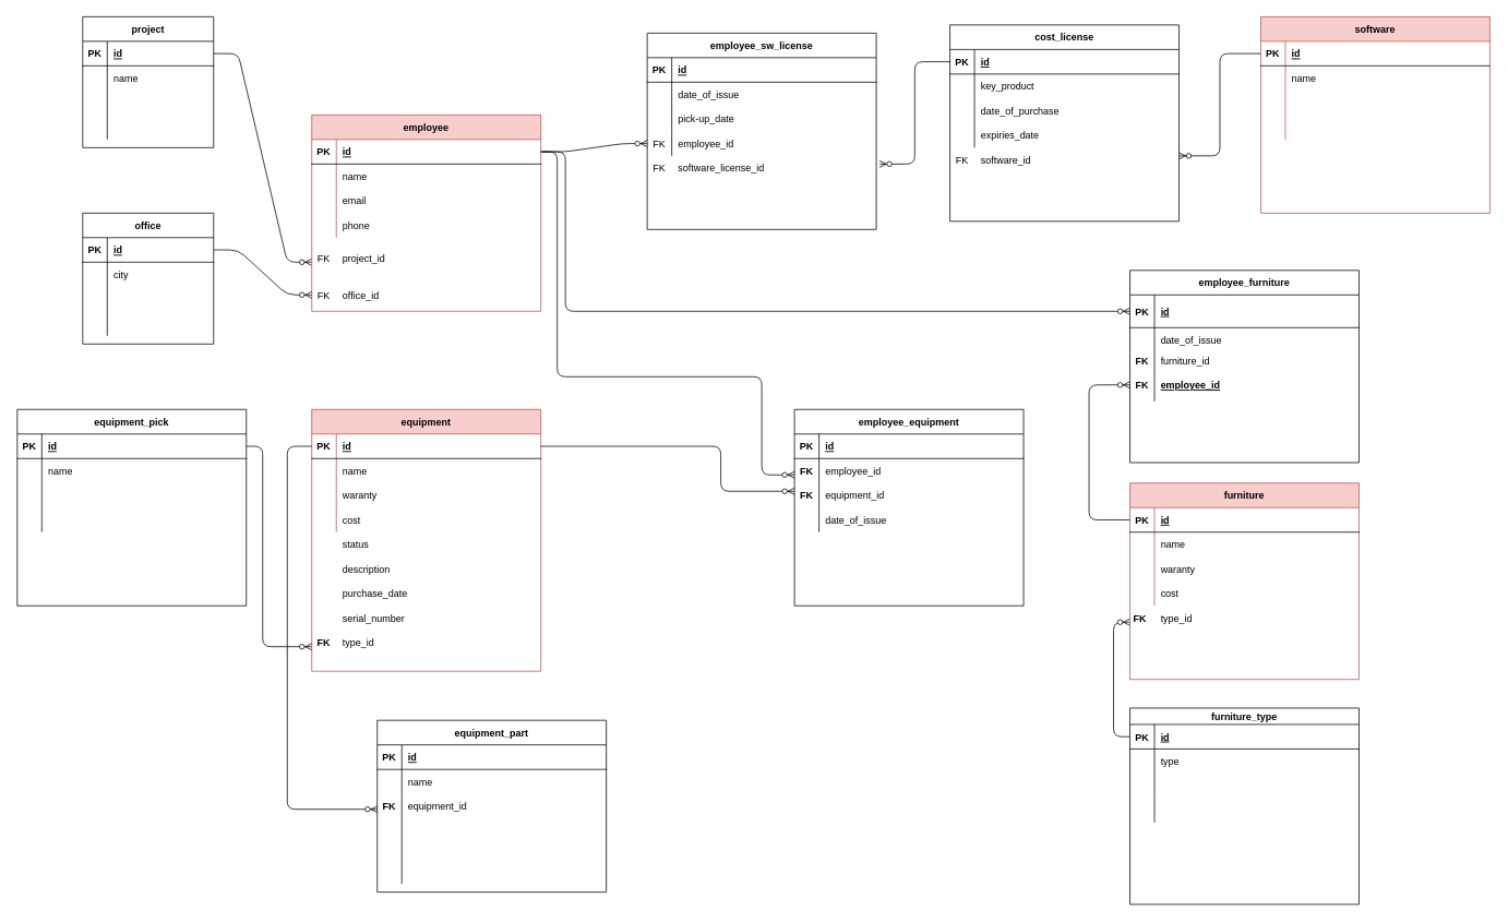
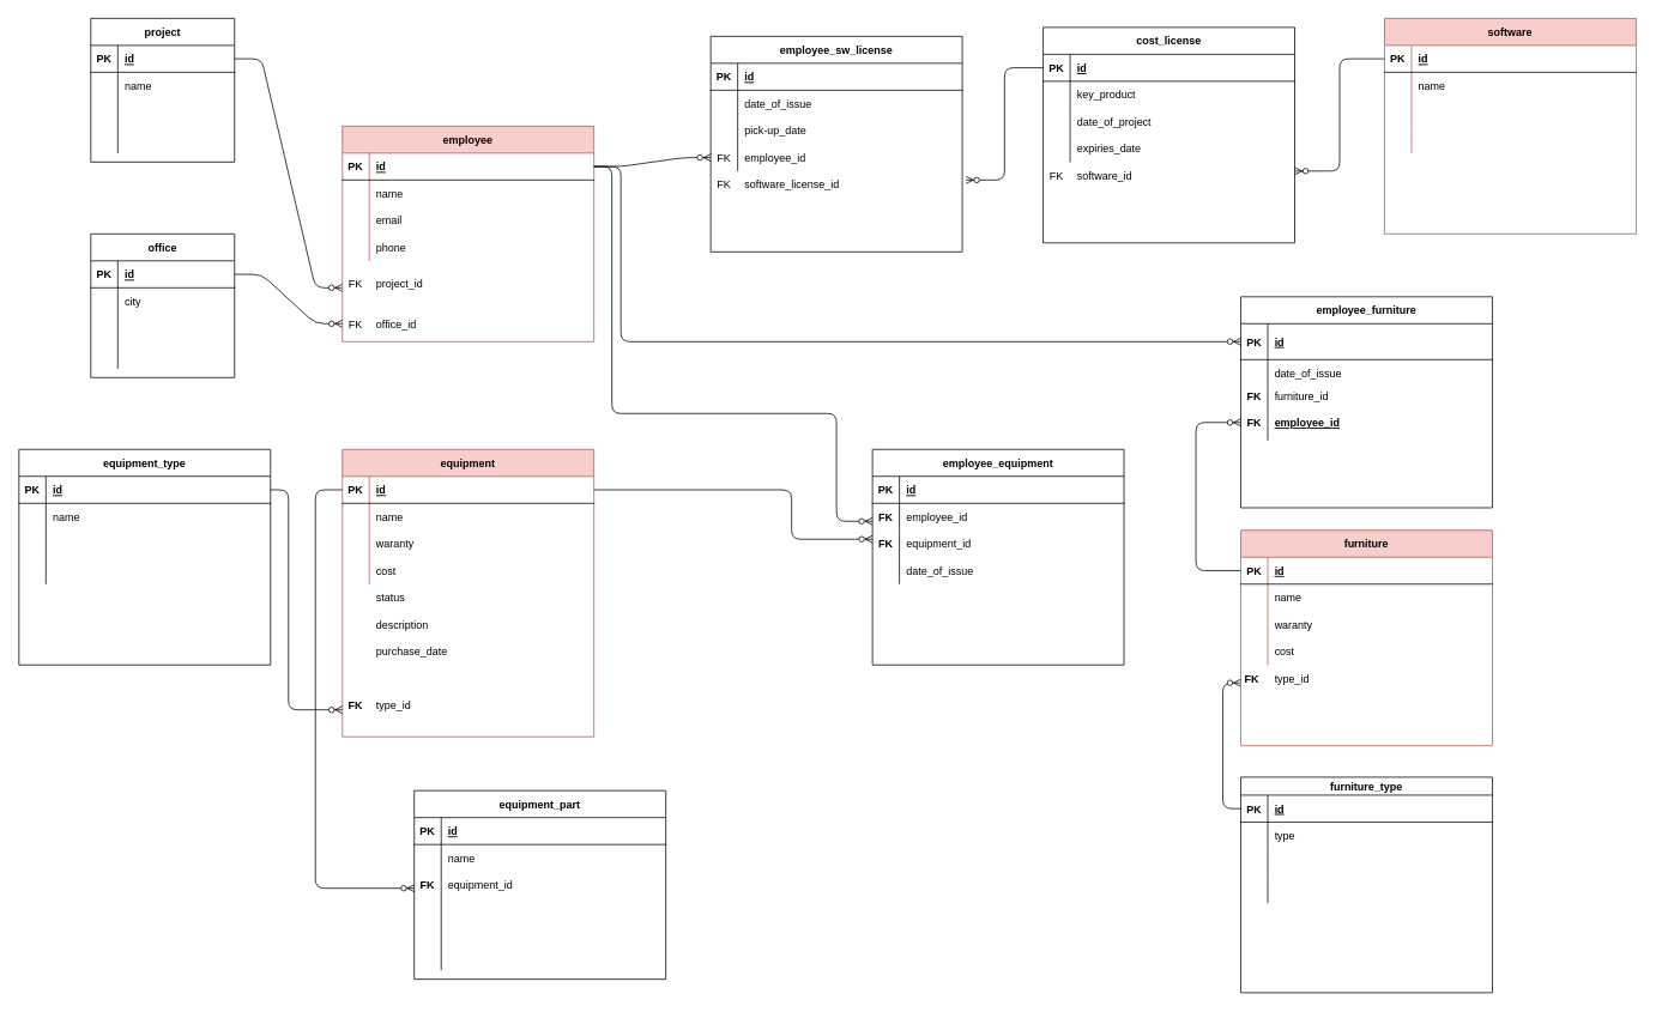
- <mxCell id="37" value="date_of_purchase" style="shape=partialRectangle;connectable=0;fillColor=none;top=0;left=0;bottom=0;right=0;align=left;spacingLeft=6;overflow=hidden;" parent="35" vertex="1"><mxGeometry x="30" width="250" height="30" as="geometry" /></mxCell>
+ <mxCell id="37" value="date_of_project" style="shape=partialRectangle;connectable=0;fillColor=none;top=0;left=0;bottom=0;right=0;align=left;spacingLeft=6;overflow=hidden;" parent="35" vertex="1"><mxGeometry x="30" width="250" height="30" as="geometry" /></mxCell>
- <mxCell id="15" value="equipment_pick" style="shape=table;startSize=30;container=1;collapsible=1;childLayout=tableLayout;fixedRows=1;rowLines=0;fontStyle=1;align=center;resizeLast=1;" parent="1" vertex="1"><mxGeometry x="20" y="500" width="280" height="240" as="geometry" /></mxCell>
+ <mxCell id="15" value="equipment_type" style="shape=table;startSize=30;container=1;collapsible=1;childLayout=tableLayout;fixedRows=1;rowLines=0;fontStyle=1;align=center;resizeLast=1;" parent="1" vertex="1"><mxGeometry x="20" y="500" width="280" height="240" as="geometry" /></mxCell>
- <mxCell id="107" value="serial_number" style="shape=partialRectangle;connectable=0;fillColor=none;top=0;left=0;bottom=0;right=0;align=left;spacingLeft=6;overflow=hidden;" parent="1" vertex="1"><mxGeometry x="410" y="740" width="250" height="30" as="geometry" /></mxCell>
